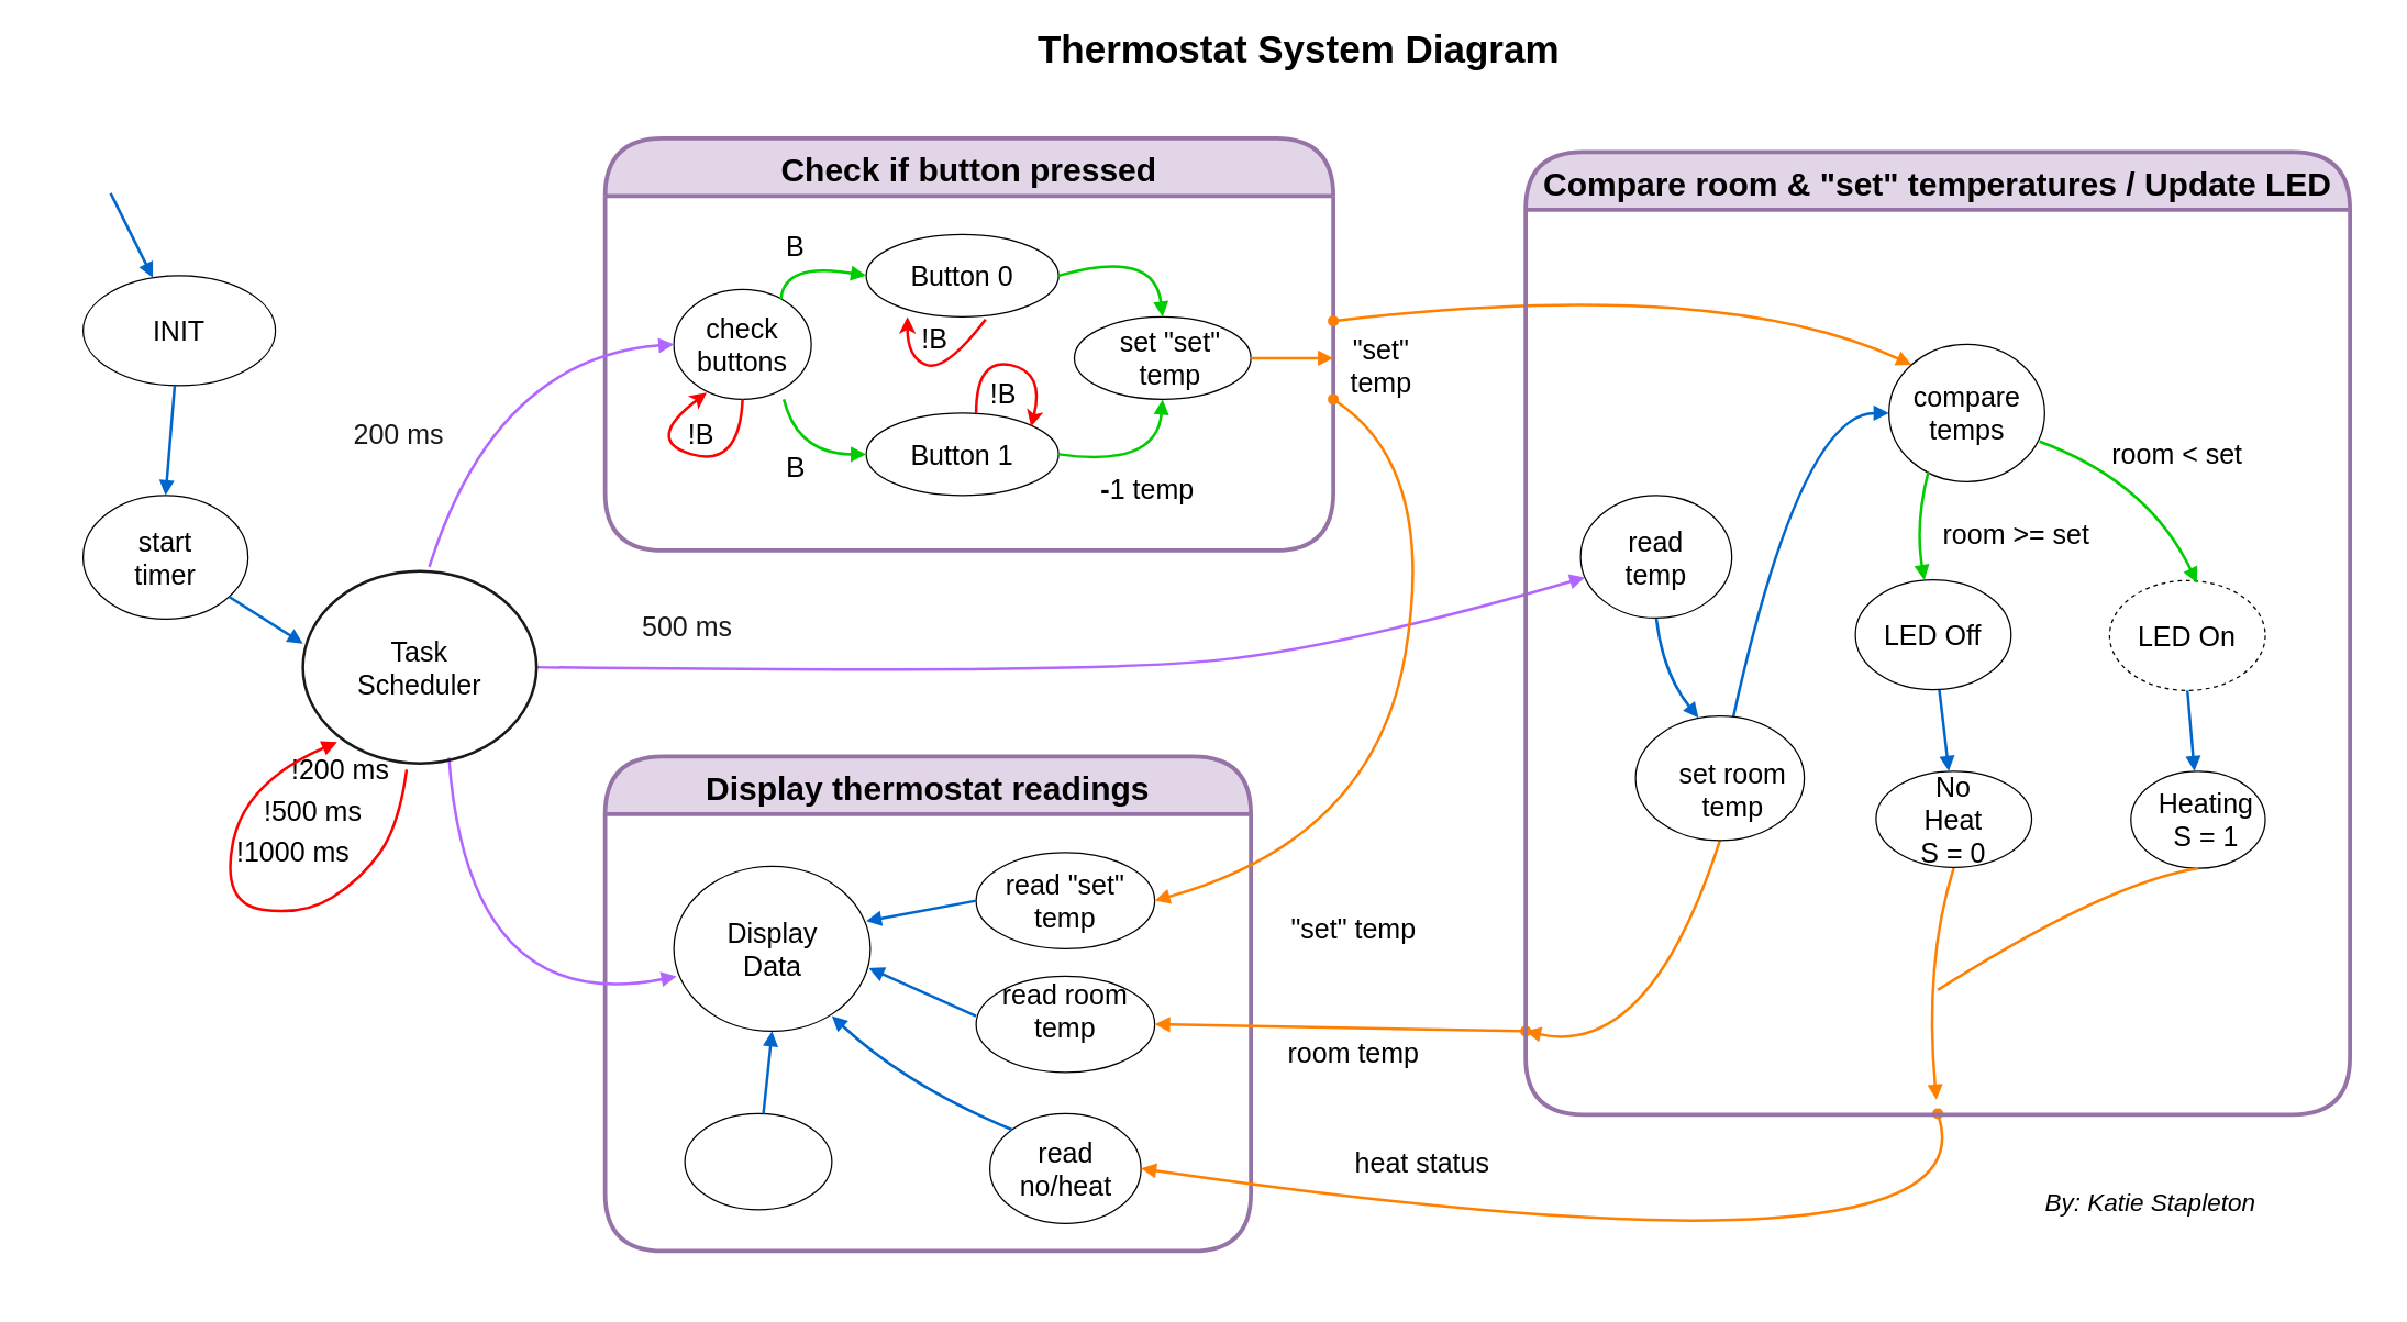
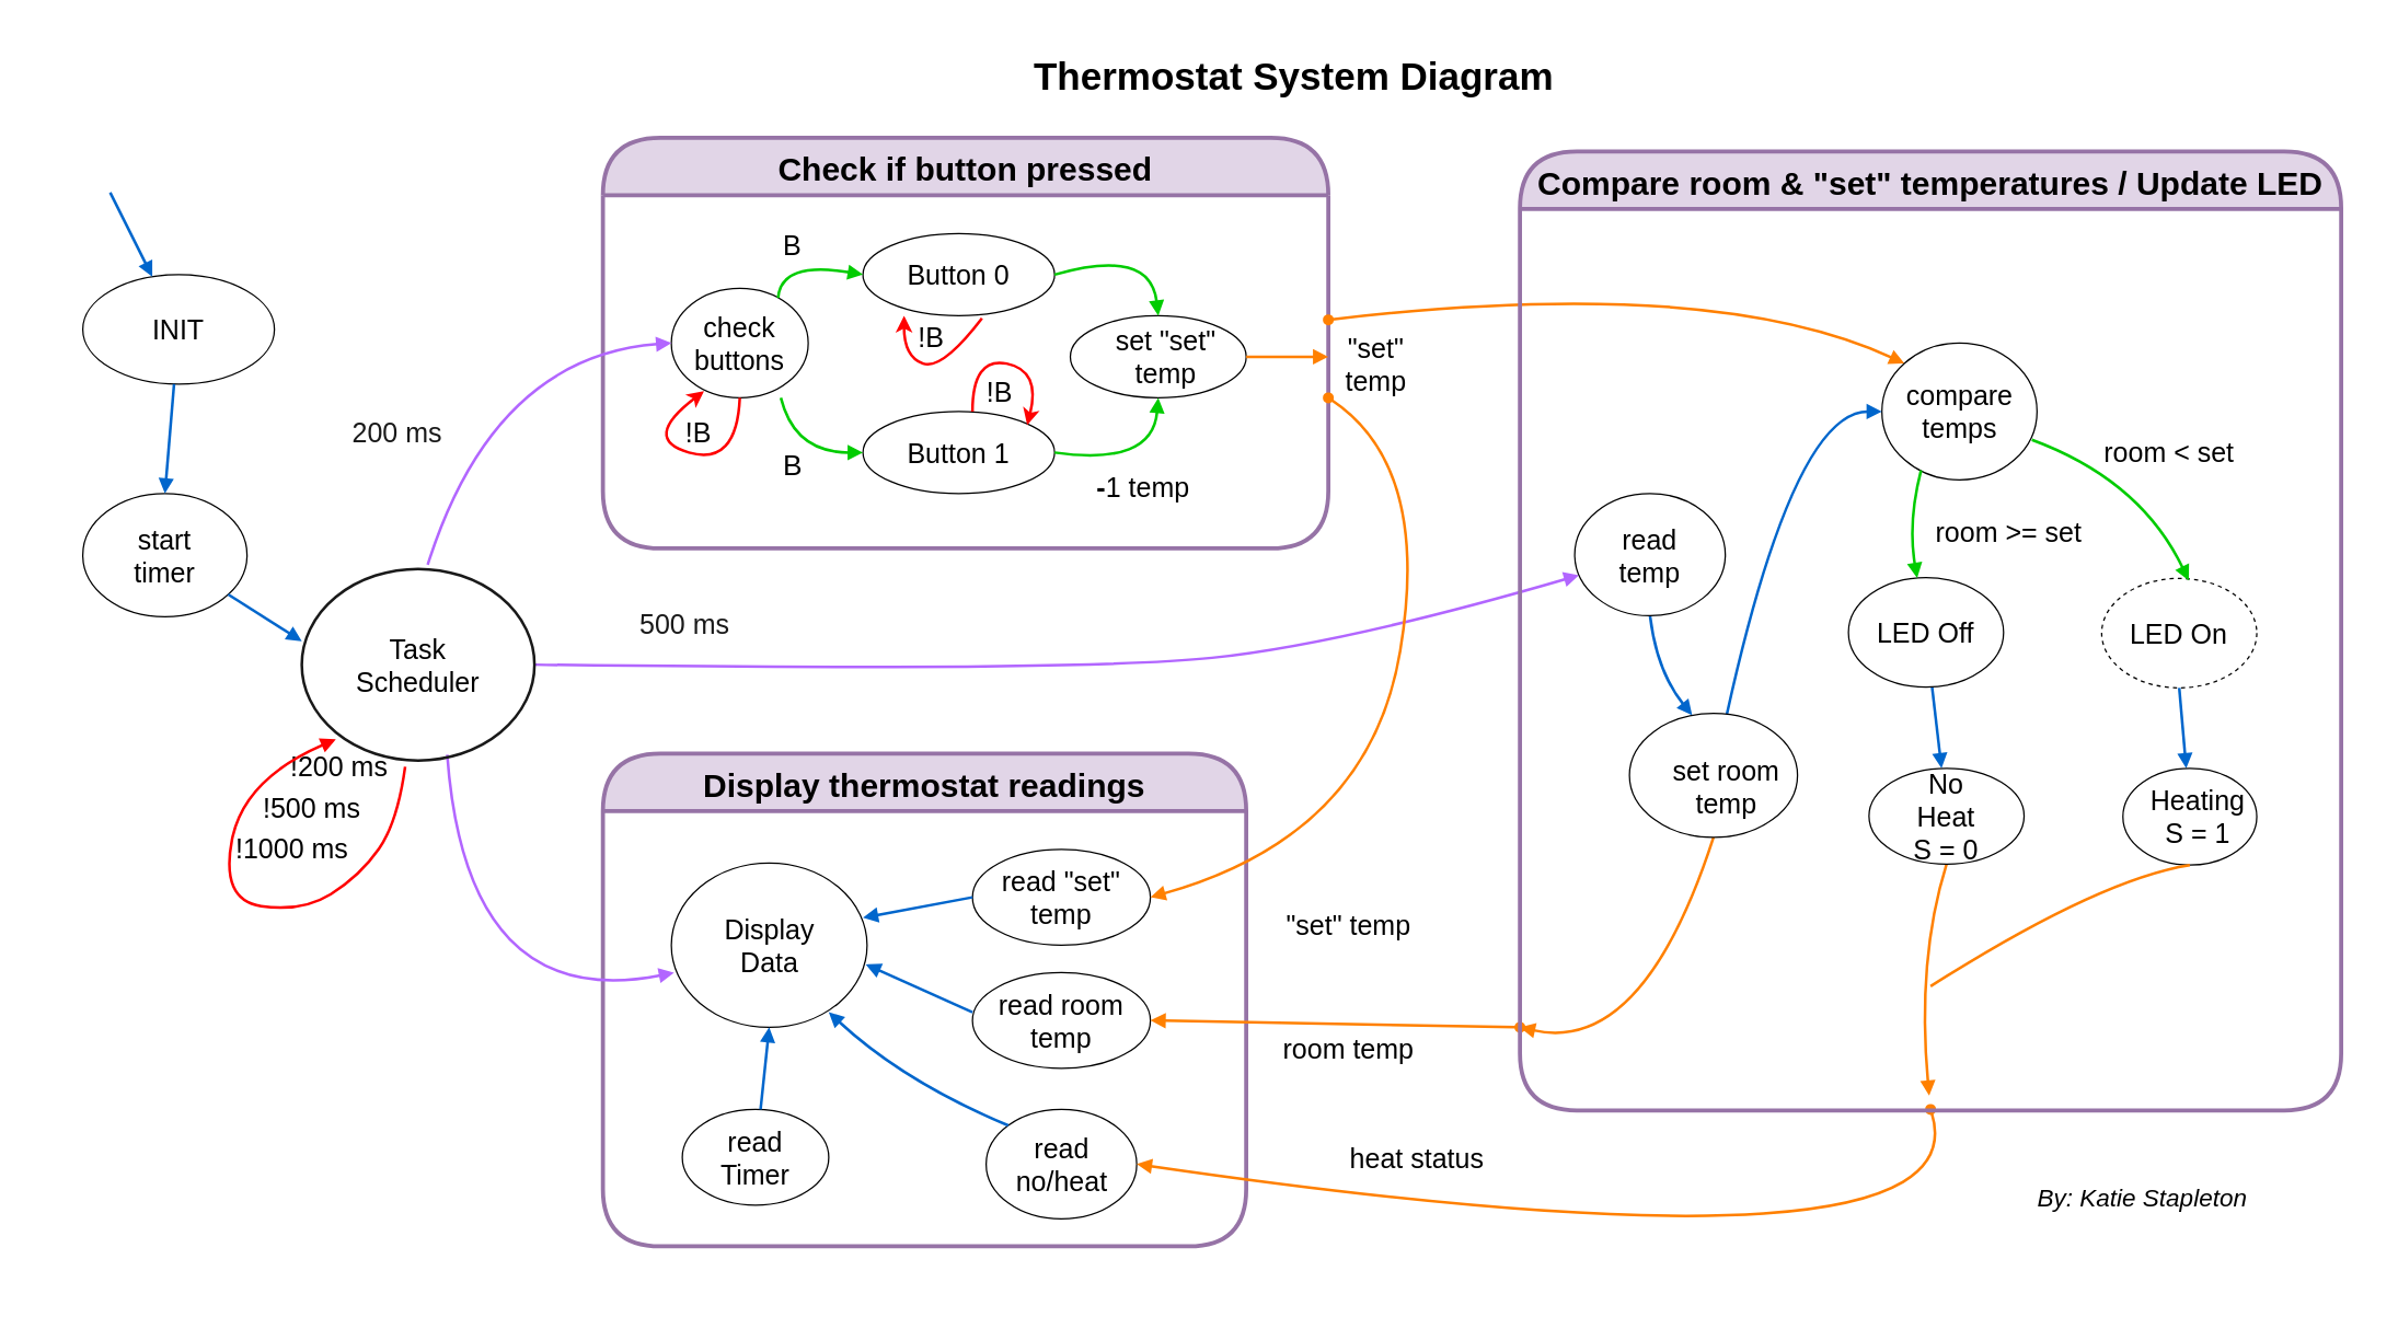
- <mxCell id="7" value="&lt;font style=&quot;font-size: 28px&quot;&gt;Thermostat System Diagram&lt;/font&gt;" style="text;html=1;strokeColor=none;fillColor=none;align=center;verticalAlign=middle;whiteSpace=wrap;rounded=0;hachureGap=4;pointerEvents=0;fontSize=24;fontStyle=1" parent="1" vertex="1"><mxGeometry x="730" y="20" width="430" height="30" as="geometry" /></mxCell>
+ <mxCell id="7" value="&lt;font style=&quot;font-size: 28px&quot;&gt;Thermostat System Diagram&lt;/font&gt;" style="text;html=1;strokeColor=none;fillColor=none;align=center;verticalAlign=middle;whiteSpace=wrap;rounded=0;hachureGap=4;pointerEvents=0;fontSize=24;fontStyle=1" parent="1" vertex="1"><mxGeometry x="730" y="40" width="430" height="30" as="geometry" /></mxCell>
- <mxCell id="28" value="read room temp" style="text;html=1;strokeColor=none;fillColor=none;align=center;verticalAlign=middle;whiteSpace=wrap;rounded=0;shadow=0;fontSize=20;" vertex="1" parent="26"><mxGeometry x="14.97" y="10" width="100.07" height="30" as="geometry" /></mxCell>
+ <mxCell id="28" value="read room temp" style="text;html=1;strokeColor=none;fillColor=none;align=center;verticalAlign=middle;whiteSpace=wrap;rounded=0;shadow=0;fontSize=20;" vertex="1" parent="26"><mxGeometry x="14.97" y="20" width="100.07" height="30" as="geometry" /></mxCell>
+ <mxCell id="16" value="read Timer" style="text;html=1;strokeColor=none;fillColor=none;align=center;verticalAlign=middle;whiteSpace=wrap;rounded=0;shadow=0;fontSize=20;" parent="14" vertex="1"><mxGeometry x="22.929" y="20" width="61.143" height="30" as="geometry" /></mxCell>
